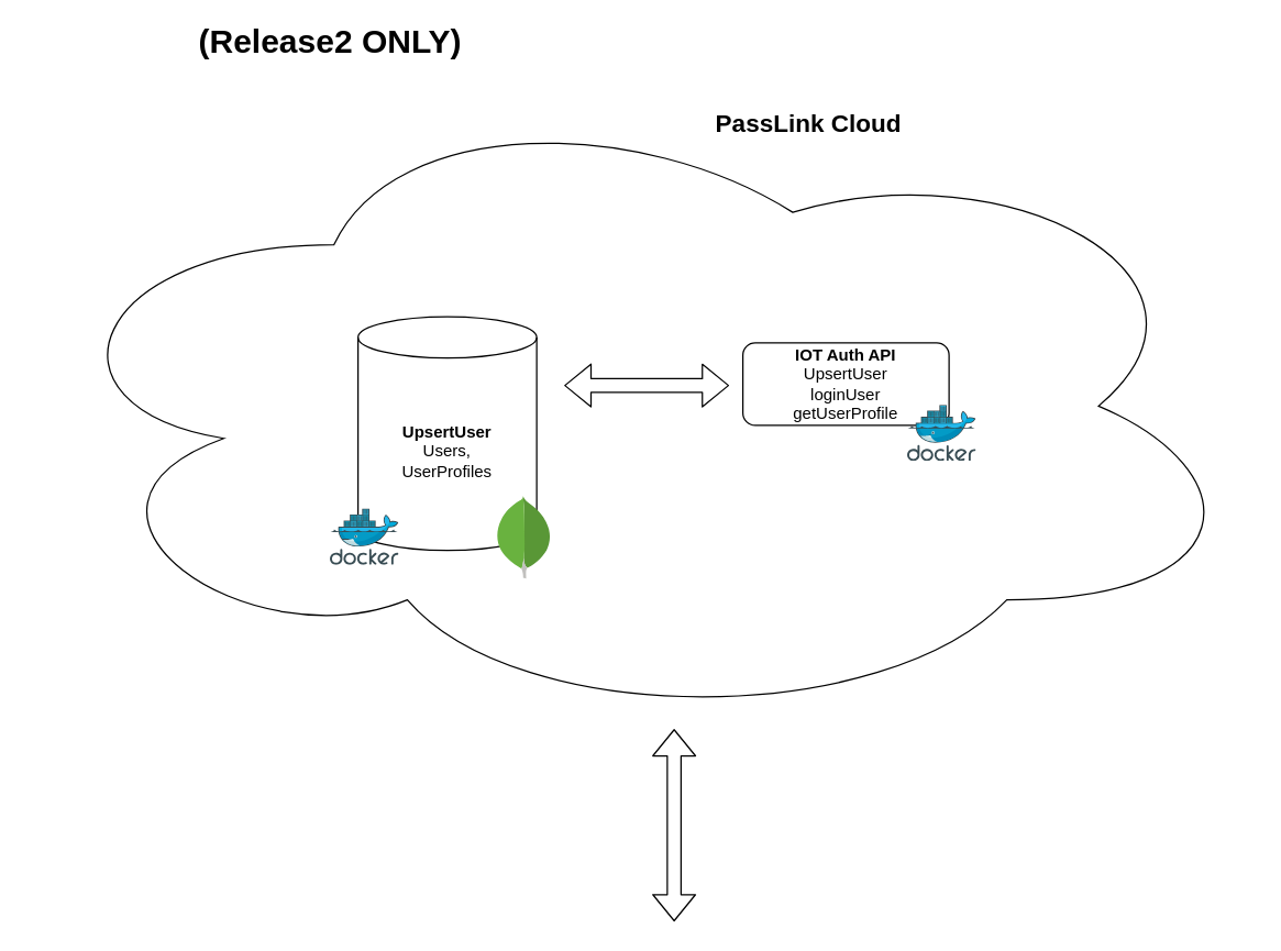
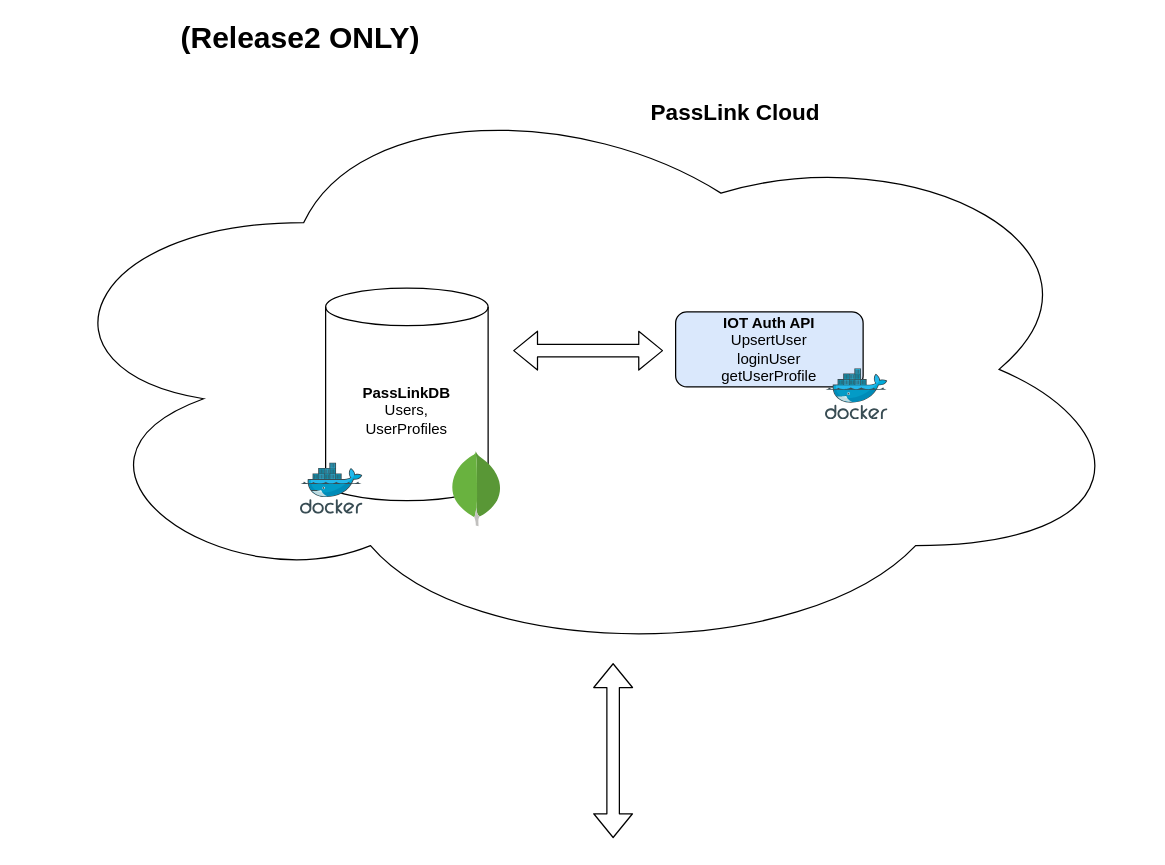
- <mxCell id="3" value="&lt;b&gt;IOT Auth API&lt;/b&gt;&lt;br&gt;UpsertUser&lt;br&gt;loginUser&lt;br&gt;getUserProfile" style="rounded=1;whiteSpace=wrap;html=1;" vertex="1" parent="1"><mxGeometry x="540" y="249" width="150" height="60" as="geometry" /></mxCell>
+ <mxCell id="3" value="&lt;b&gt;IOT Auth API&lt;/b&gt;&lt;br&gt;UpsertUser&lt;br&gt;loginUser&lt;br&gt;getUserProfile" style="rounded=1;whiteSpace=wrap;html=1;fillColor=#dae8fc;" vertex="1" parent="1"><mxGeometry x="540" y="249" width="150" height="60" as="geometry" /></mxCell>
- <mxCell id="4" value="&lt;b&gt;UpsertUser&lt;/b&gt;&lt;br&gt;Users,&lt;br&gt;UserProfiles" style="shape=cylinder3;whiteSpace=wrap;html=1;boundedLbl=1;backgroundOutline=1;size=15;" vertex="1" parent="1"><mxGeometry x="260" y="230" width="130" height="170" as="geometry" /></mxCell>
+ <mxCell id="4" value="&lt;b&gt;PassLinkDB&lt;/b&gt;&lt;br&gt;Users,&lt;br&gt;UserProfiles" style="shape=cylinder3;whiteSpace=wrap;html=1;boundedLbl=1;backgroundOutline=1;size=15;" vertex="1" parent="1"><mxGeometry x="260" y="230" width="130" height="170" as="geometry" /></mxCell>
